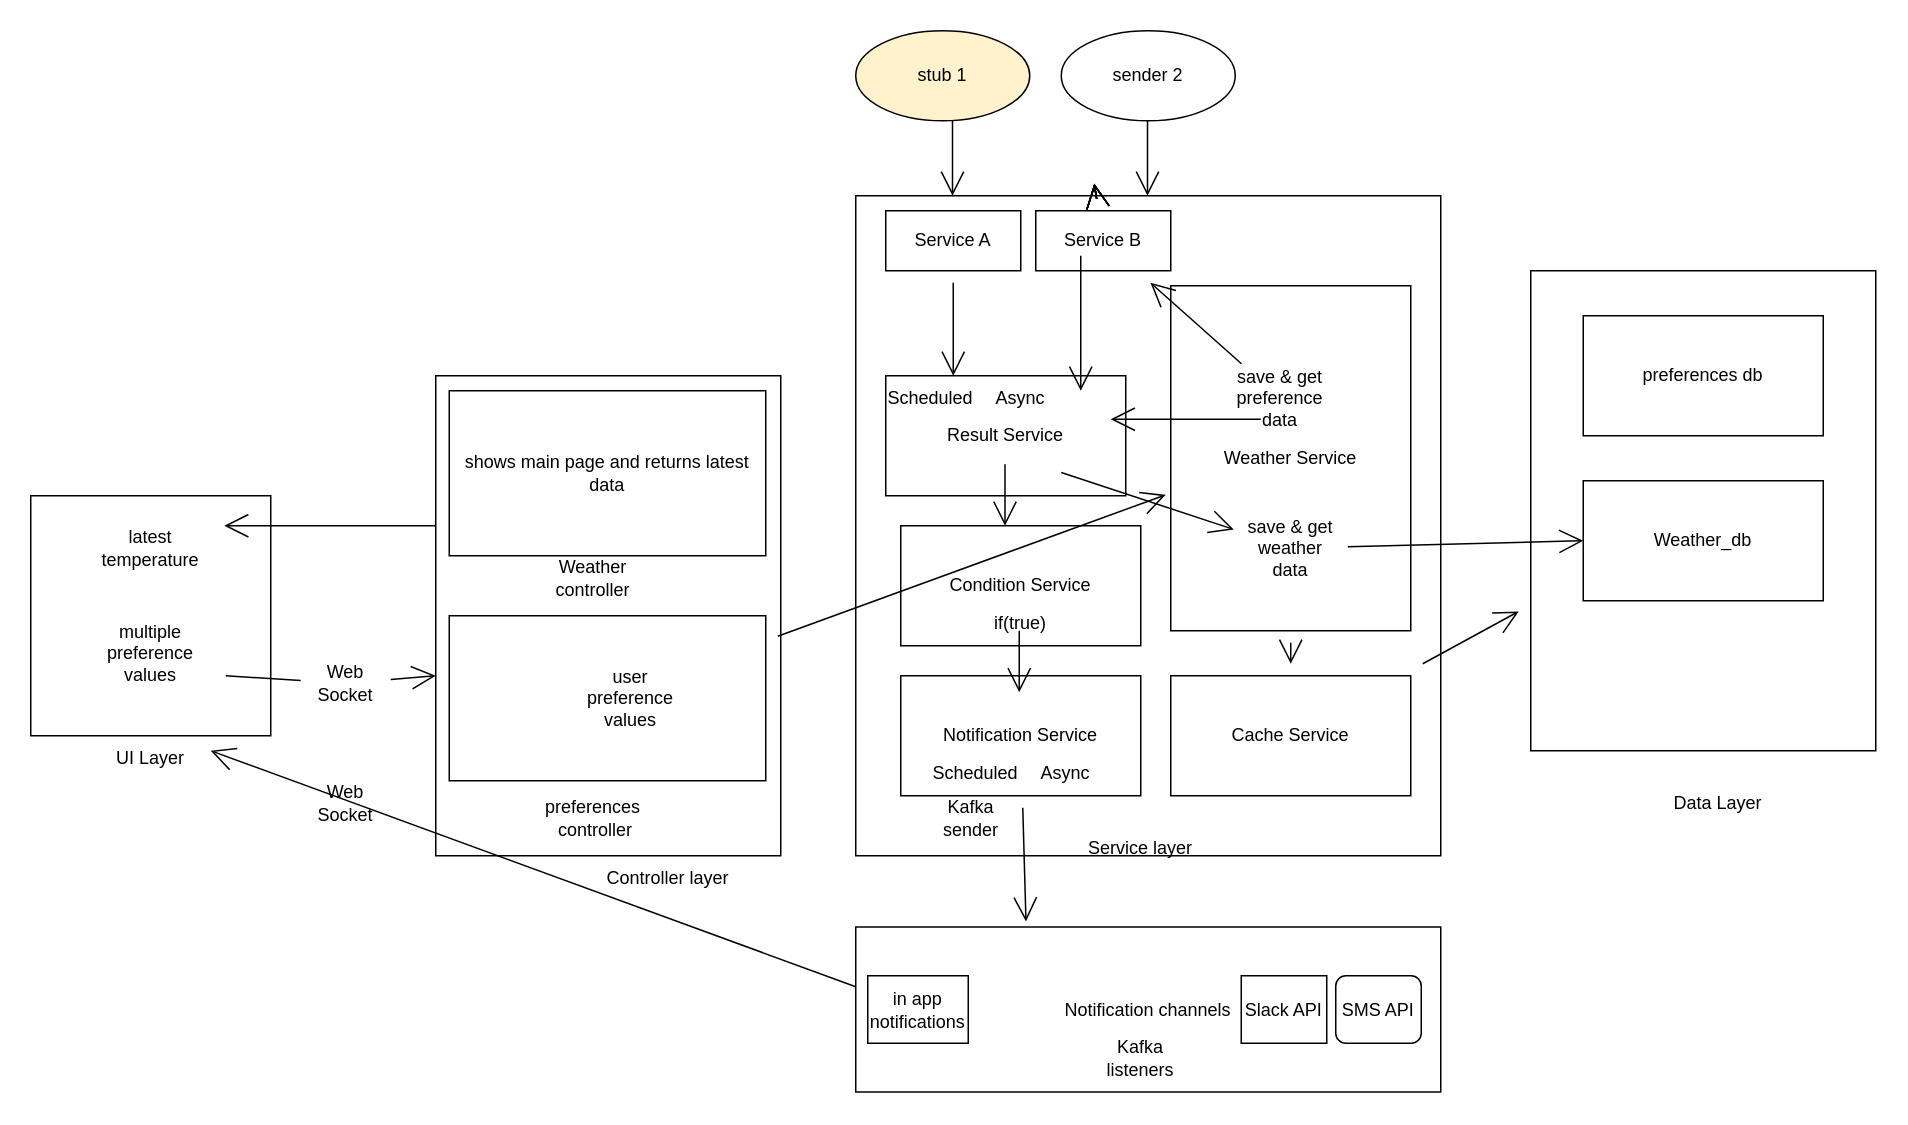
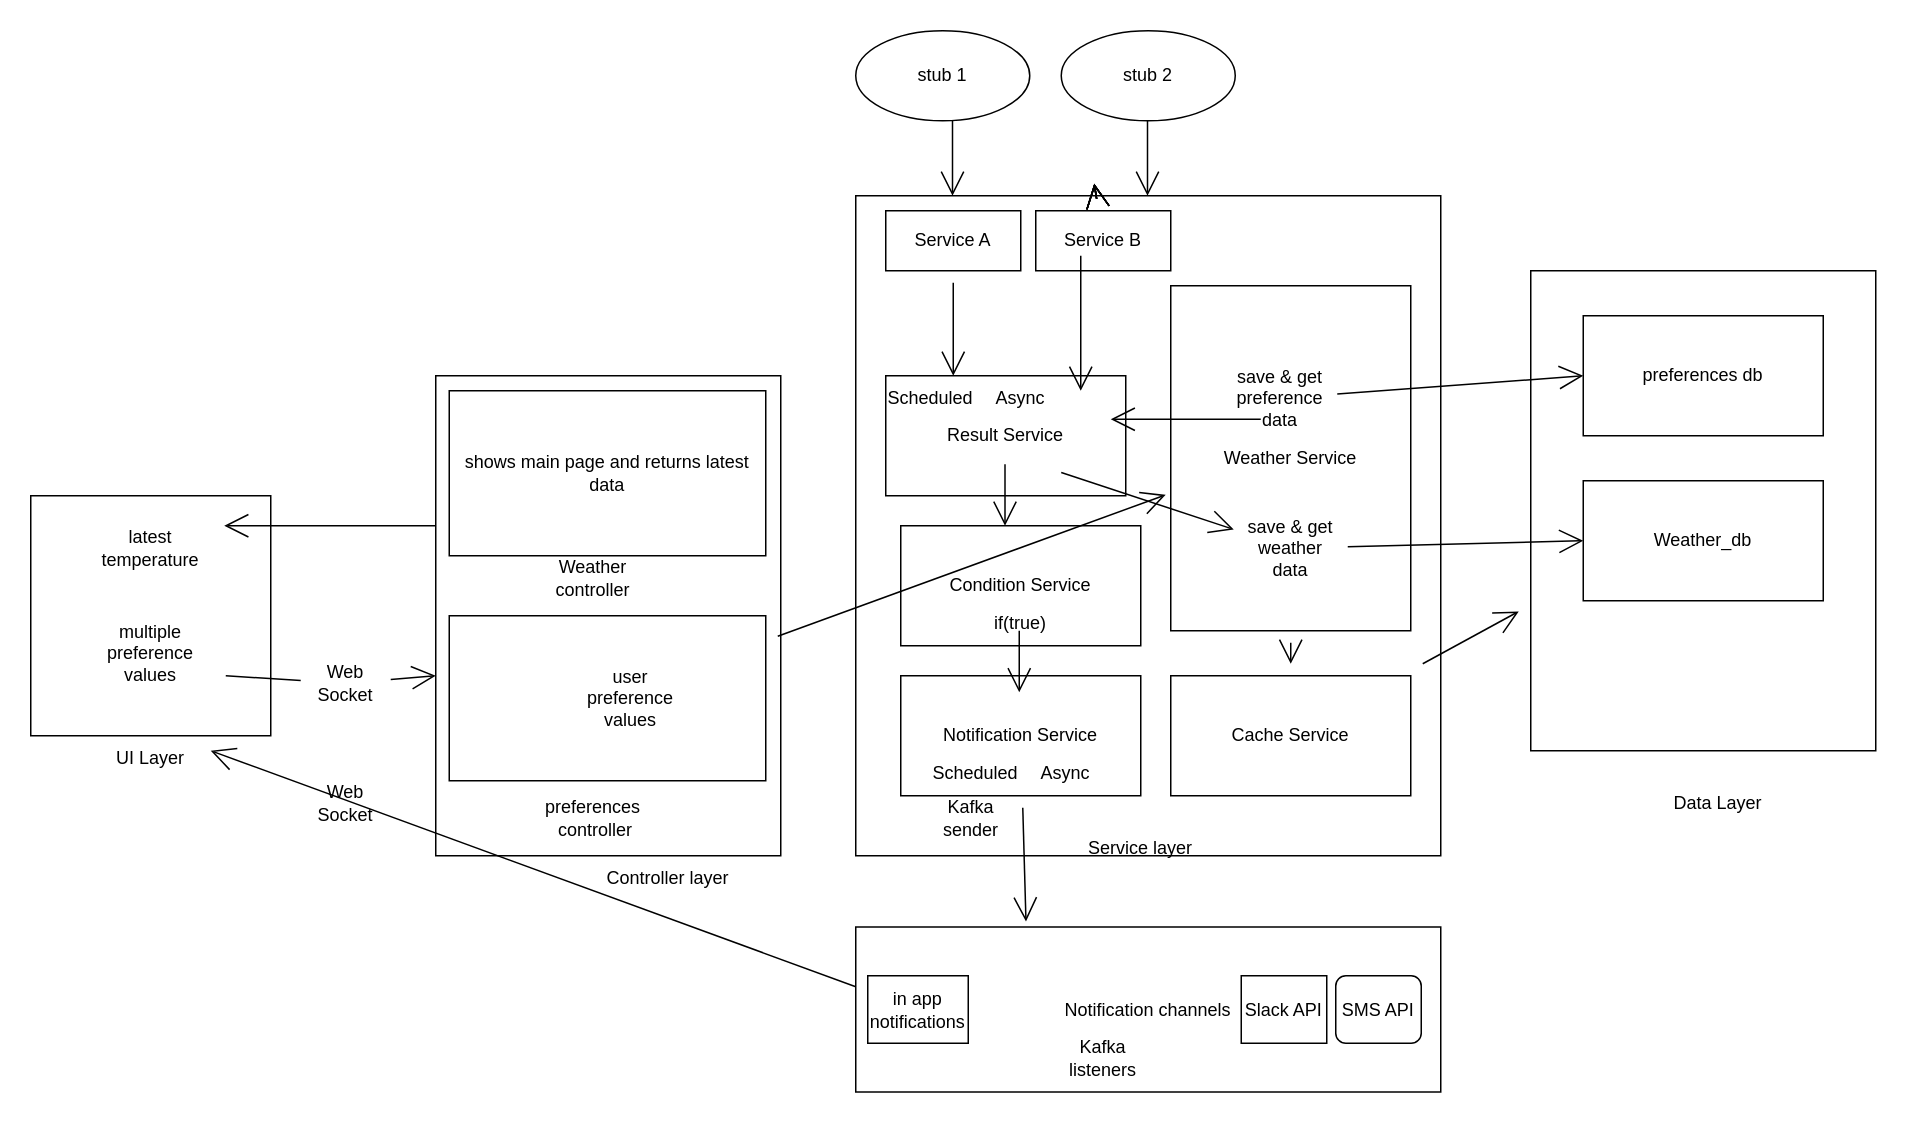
- <mxCell id="14" value="stub 1" style="ellipse;whiteSpace=wrap;html=1;fillColor=#fff2cc;" vertex="1" parent="1"><mxGeometry x="570" y="20" width="116" height="60" as="geometry" /></mxCell>
+ <mxCell id="14" value="stub 1" style="ellipse;whiteSpace=wrap;html=1;" vertex="1" parent="1"><mxGeometry x="570" y="20" width="116" height="60" as="geometry" /></mxCell>
- <mxCell id="17" value="sender 2" style="ellipse;whiteSpace=wrap;html=1;" vertex="1" parent="1"><mxGeometry x="707" y="20" width="116" height="60" as="geometry" /></mxCell>
+ <mxCell id="17" value="stub 2" style="ellipse;whiteSpace=wrap;html=1;" vertex="1" parent="1"><mxGeometry x="707" y="20" width="116" height="60" as="geometry" /></mxCell>
- <mxCell id="55" style="edgeStyle=none;curved=1;rounded=0;orthogonalLoop=1;jettySize=auto;html=1;endArrow=open;startSize=14;endSize=14;sourcePerimeterSpacing=8;targetPerimeterSpacing=8;" edge="1" parent="1" source="56" target="26"><mxGeometry relative="1" as="geometry" /></mxCell>
+ <mxCell id="55" style="edgeStyle=none;curved=1;rounded=0;orthogonalLoop=1;jettySize=auto;html=1;entryX=0;entryY=0.5;entryDx=0;entryDy=0;endArrow=open;startSize=14;endSize=14;sourcePerimeterSpacing=8;targetPerimeterSpacing=8;" edge="1" parent="1" source="56" target="37"><mxGeometry relative="1" as="geometry" /></mxCell>
- <mxCell id="60" value="Kafka listeners" style="text;strokeColor=none;fillColor=none;html=1;align=center;verticalAlign=middle;whiteSpace=wrap;rounded=0;" vertex="1" parent="1"><mxGeometry x="730" y="690" width="60" height="30" as="geometry" /></mxCell>
+ <mxCell id="60" value="Kafka listeners" style="text;strokeColor=none;fillColor=none;html=1;align=center;verticalAlign=middle;whiteSpace=wrap;rounded=0;" vertex="1" parent="1"><mxGeometry x="705" y="690" width="60" height="30" as="geometry" /></mxCell>
